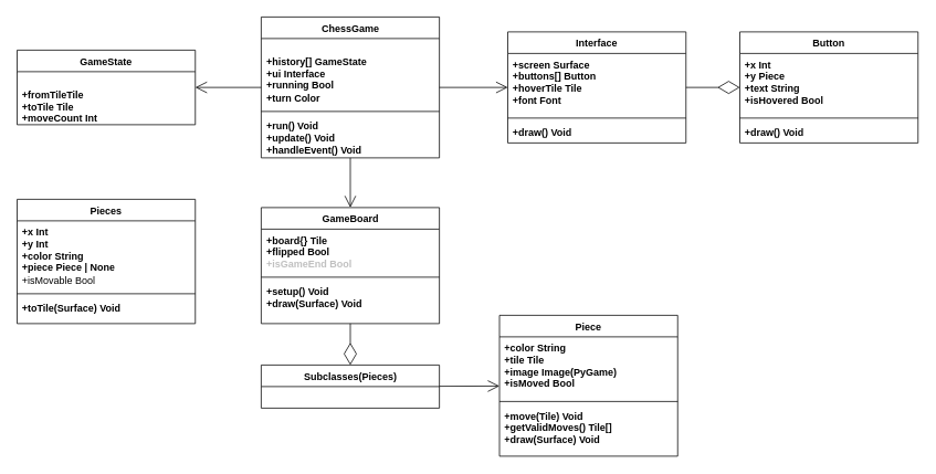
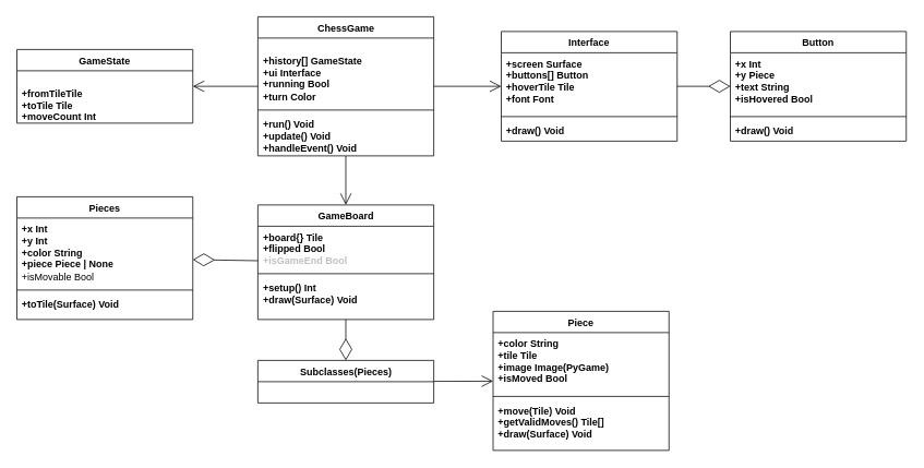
+ <mxCell id="2" value="" style="endArrow=diamondThin;endFill=0;endSize=24;html=1;" parent="1" source="15" target="7" edge="1"><mxGeometry width="160" relative="1" as="geometry"><mxPoint x="322" y="411" as="sourcePoint" /><mxPoint x="262" y="321" as="targetPoint" /></mxGeometry></mxCell>
- <mxCell id="18" value="&lt;b&gt;+setup() Void&lt;/b&gt;&lt;div&gt;&lt;b&gt;+draw(Surface) Void&lt;/b&gt;&lt;/div&gt;" style="text;strokeColor=none;fillColor=none;align=left;verticalAlign=top;spacingLeft=4;spacingRight=4;overflow=hidden;rotatable=0;points=[[0,0.5],[1,0.5]];portConstraint=eastwest;whiteSpace=wrap;html=1;" parent="15" vertex="1"><mxGeometry y="88" width="215" height="52" as="geometry" /></mxCell>
+ <mxCell id="18" value="&lt;b&gt;+setup() Int&lt;/b&gt;&lt;div&gt;&lt;b&gt;+draw(Surface) Void&lt;/b&gt;&lt;/div&gt;" style="text;strokeColor=none;fillColor=none;align=left;verticalAlign=top;spacingLeft=4;spacingRight=4;overflow=hidden;rotatable=0;points=[[0,0.5],[1,0.5]];portConstraint=eastwest;whiteSpace=wrap;html=1;" parent="15" vertex="1"><mxGeometry y="88" width="215" height="52" as="geometry" /></mxCell>
